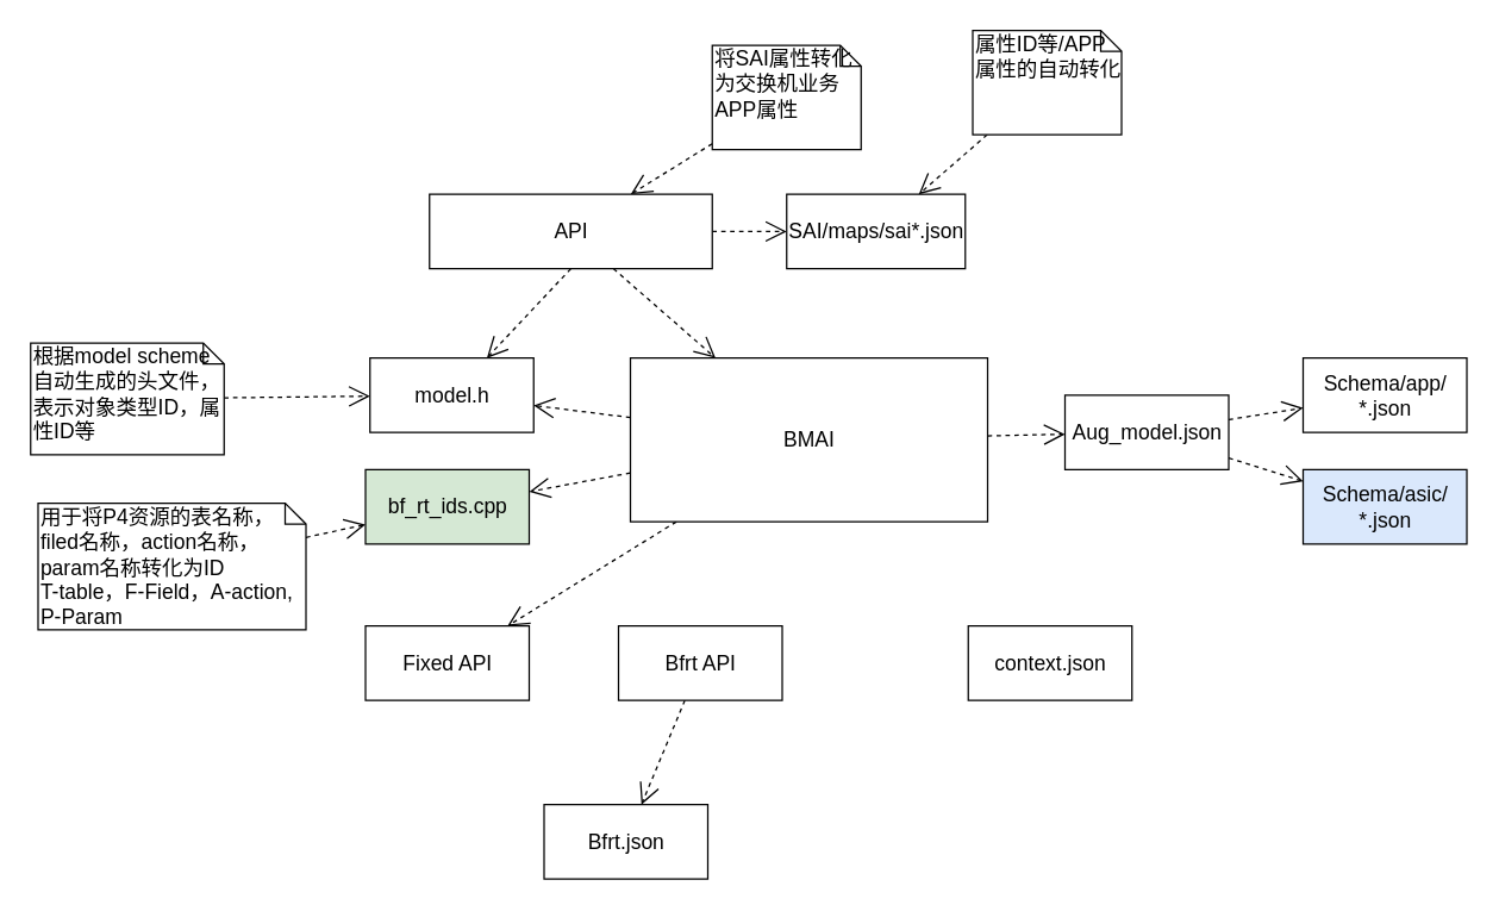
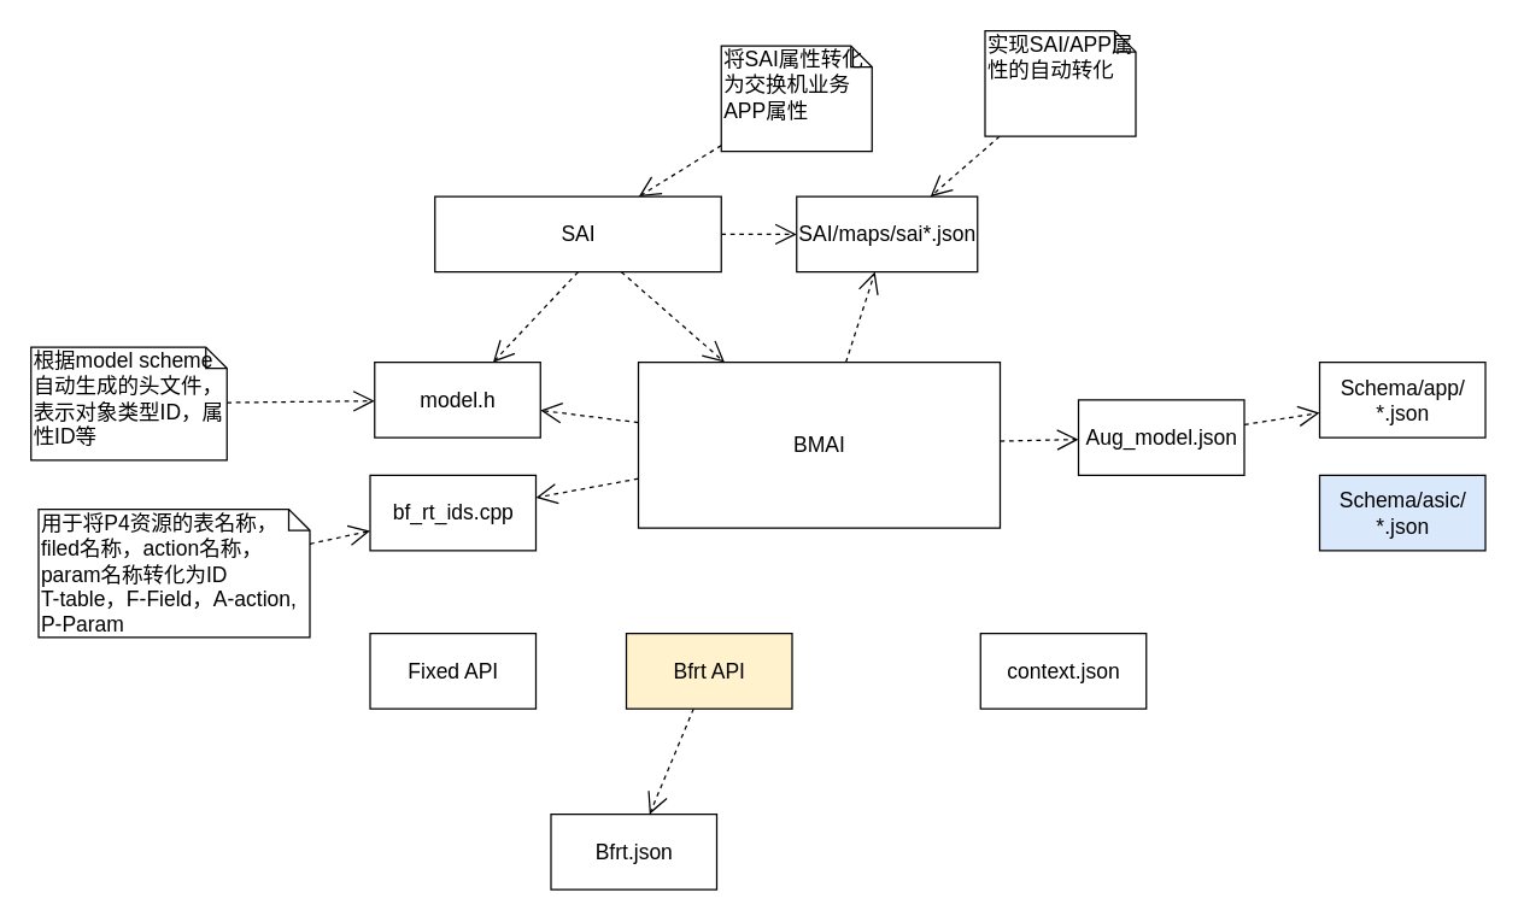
- <mxCell id="10" value="属性ID等/APP属性的自动转化" style="shape=note;whiteSpace=wrap;html=1;size=14;verticalAlign=top;align=left;spacingTop=-6;fillColor=#FFFFFF;fontSize=14;" parent="1" vertex="1"><mxGeometry x="653" y="20" width="100" height="70" as="geometry" /></mxCell>
+ <mxCell id="10" value="实现SAI/APP属性的自动转化" style="shape=note;whiteSpace=wrap;html=1;size=14;verticalAlign=top;align=left;spacingTop=-6;fillColor=#FFFFFF;fontSize=14;" parent="1" vertex="1"><mxGeometry x="653" y="20" width="100" height="70" as="geometry" /></mxCell>
- <mxCell id="5" value="API" style="html=1;fillColor=#FFFFFF;fontSize=14;" parent="1" vertex="1"><mxGeometry x="288" y="130" width="190" height="50" as="geometry" /></mxCell>
+ <mxCell id="5" value="SAI" style="html=1;fillColor=#FFFFFF;fontSize=14;" parent="1" vertex="1"><mxGeometry x="288" y="130" width="190" height="50" as="geometry" /></mxCell>
- <mxCell id="19" style="edgeStyle=none;rounded=1;orthogonalLoop=1;jettySize=auto;html=1;dashed=1;startArrow=none;startFill=0;startSize=14;endArrow=open;endFill=0;endSize=12;strokeColor=#000000;fontSize=14;" parent="1" source="20" target="22" edge="1"><mxGeometry relative="1" as="geometry" /></mxCell>
- <mxCell id="26" value="bf_rt_ids.cpp" style="html=1;fillColor=#d5e8d4;fontSize=14;" parent="1" vertex="1"><mxGeometry x="245" y="315" width="110" height="50" as="geometry" /></mxCell>
+ <mxCell id="26" value="bf_rt_ids.cpp" style="html=1;fillColor=#FFFFFF;fontSize=14;" parent="1" vertex="1"><mxGeometry x="245" y="315" width="110" height="50" as="geometry" /></mxCell>
- <mxCell id="14" style="edgeStyle=none;rounded=1;orthogonalLoop=1;jettySize=auto;html=1;dashed=1;startArrow=none;startFill=0;startSize=14;endArrow=open;endFill=0;endSize=12;strokeColor=#000000;fontSize=14;" parent="1" source="17" target="25" edge="1"><mxGeometry relative="1" as="geometry" /></mxCell>
+ <mxCell id="14" style="edgeStyle=none;rounded=1;orthogonalLoop=1;jettySize=auto;html=1;dashed=1;startArrow=none;startFill=0;startSize=14;endArrow=open;endFill=0;endSize=12;strokeColor=#000000;fontSize=14;" parent="1" source="17" target="6" edge="1"><mxGeometry relative="1" as="geometry" /></mxCell>
- <mxCell id="24" value="Bfrt API" style="html=1;fillColor=#FFFFFF;fontSize=14;" parent="1" vertex="1"><mxGeometry x="415" y="420" width="110" height="50" as="geometry" /></mxCell>
+ <mxCell id="24" value="Bfrt API" style="html=1;fillColor=#fff2cc;fontSize=14;" parent="1" vertex="1"><mxGeometry x="415" y="420" width="110" height="50" as="geometry" /></mxCell>
